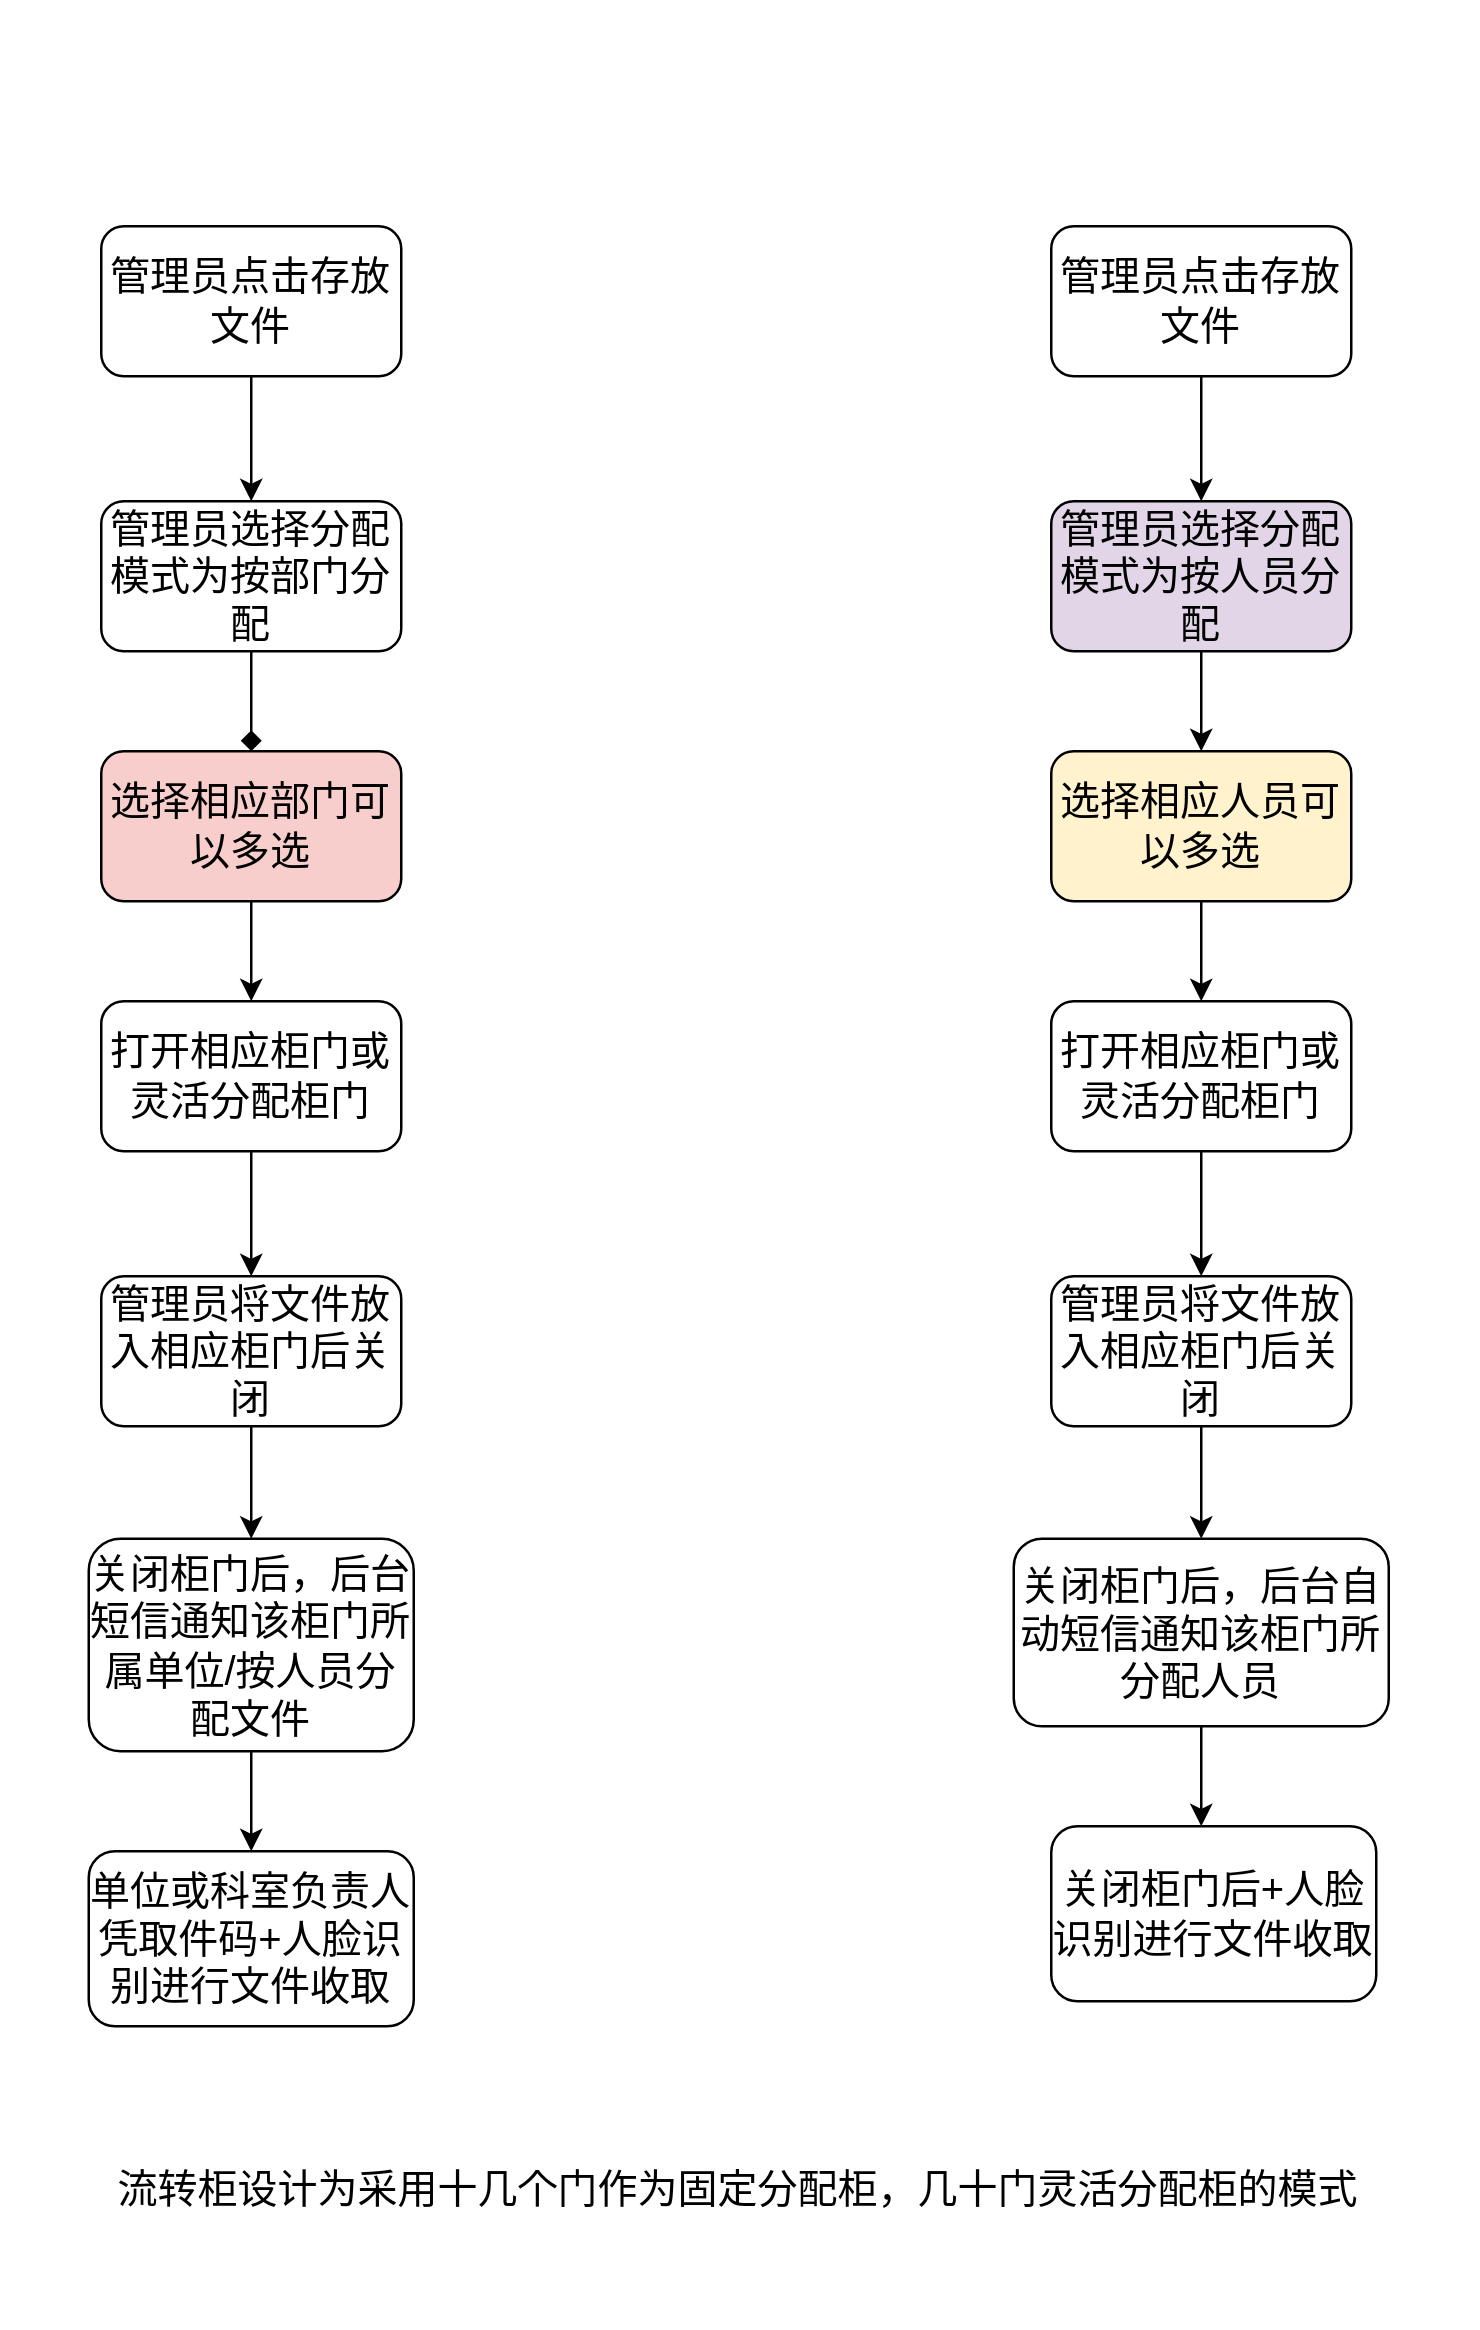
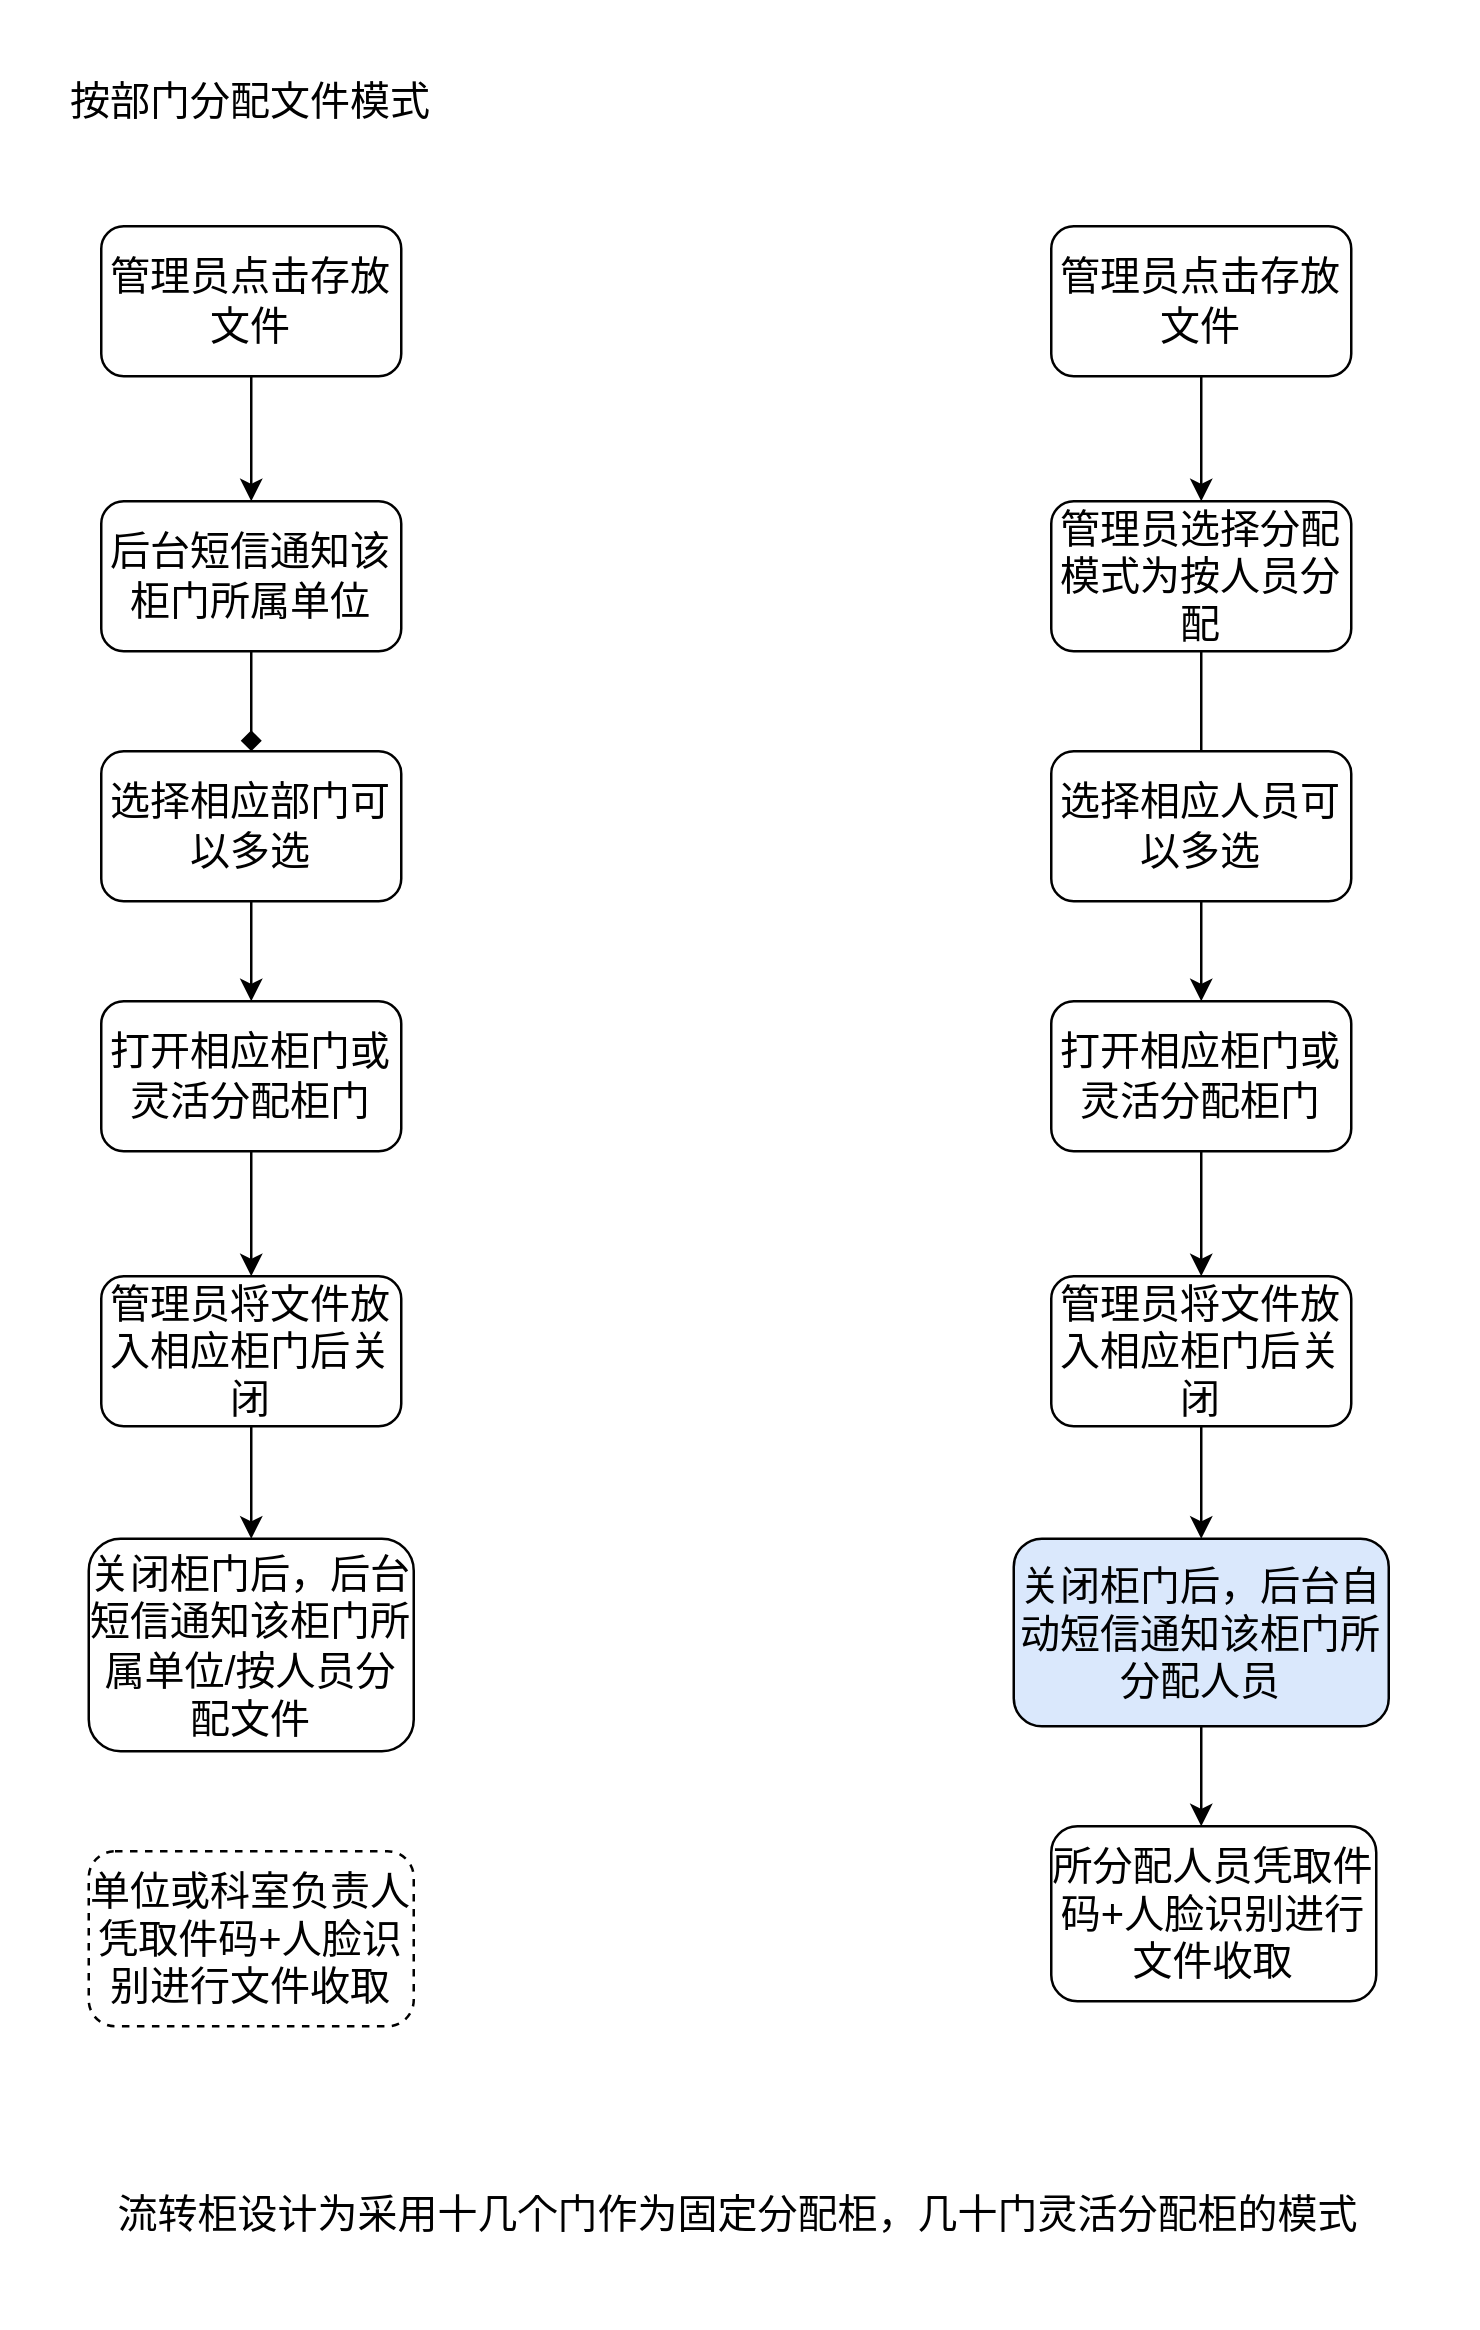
+ <mxCell id="12" value="按部门分配文件模式" style="text;strokeColor=none;align=center;fillColor=none;html=1;verticalAlign=middle;whiteSpace=wrap;rounded=0;fontSize=16;" vertex="1" parent="1"><mxGeometry x="20" y="20" width="160" height="40" as="geometry" /></mxCell>
- <mxCell id="14" value="管理员选择分配模式为按部门分配" style="rounded=1;whiteSpace=wrap;html=1;fontSize=16;" vertex="1" parent="1"><mxGeometry x="40" y="200" width="120" height="60" as="geometry" /></mxCell>
+ <mxCell id="14" value="后台短信通知该柜门所属单位" style="rounded=1;whiteSpace=wrap;html=1;fontSize=16;" vertex="1" parent="1"><mxGeometry x="40" y="200" width="120" height="60" as="geometry" /></mxCell>
- <mxCell id="27" value="管理员选择分配模式为按人员分配" style="rounded=1;whiteSpace=wrap;html=1;fontSize=16;fillColor=#e1d5e7;" vertex="1" parent="1"><mxGeometry x="420" y="200" width="120" height="60" as="geometry" /></mxCell>
+ <mxCell id="27" value="管理员选择分配模式为按人员分配" style="rounded=1;whiteSpace=wrap;html=1;fontSize=16;" vertex="1" parent="1"><mxGeometry x="420" y="200" width="120" height="60" as="geometry" /></mxCell>
- <mxCell id="26" value="" style="edgeStyle=orthogonalEdgeStyle;rounded=0;orthogonalLoop=1;jettySize=auto;html=1;fontSize=16;" edge="1" parent="1" source="27" target="19"><mxGeometry relative="1" as="geometry" /></mxCell>
+ <mxCell id="26" value="" style="edgeStyle=orthogonalEdgeStyle;rounded=0;orthogonalLoop=1;jettySize=auto;html=1;fontSize=16;endArrow=none;" edge="1" parent="1" source="27" target="19"><mxGeometry relative="1" as="geometry" /></mxCell>
- <mxCell id="5" value="选择相应部门可以多选" style="rounded=1;whiteSpace=wrap;html=1;fontSize=16;fillColor=#f8cecc;" vertex="1" parent="1"><mxGeometry x="40" y="300" width="120" height="60" as="geometry" /></mxCell>
+ <mxCell id="5" value="选择相应部门可以多选" style="rounded=1;whiteSpace=wrap;html=1;fontSize=16;" vertex="1" parent="1"><mxGeometry x="40" y="300" width="120" height="60" as="geometry" /></mxCell>
- <mxCell id="19" value="选择相应人员可以多选" style="rounded=1;whiteSpace=wrap;html=1;fontSize=16;fillColor=#fff2cc;" vertex="1" parent="1"><mxGeometry x="420" y="300" width="120" height="60" as="geometry" /></mxCell>
+ <mxCell id="19" value="选择相应人员可以多选" style="rounded=1;whiteSpace=wrap;html=1;fontSize=16;" vertex="1" parent="1"><mxGeometry x="420" y="300" width="120" height="60" as="geometry" /></mxCell>
- <mxCell id="25" value="关闭柜门后，后台自动短信通知该柜门所分配人员" style="rounded=1;whiteSpace=wrap;html=1;fontSize=16;" vertex="1" parent="1"><mxGeometry x="405" y="615" width="150" height="75" as="geometry" /></mxCell>
+ <mxCell id="25" value="关闭柜门后，后台自动短信通知该柜门所分配人员" style="rounded=1;whiteSpace=wrap;html=1;fontSize=16;fillColor=#dae8fc;" vertex="1" parent="1"><mxGeometry x="405" y="615" width="150" height="75" as="geometry" /></mxCell>
- <mxCell id="10" value="" style="edgeStyle=orthogonalEdgeStyle;rounded=0;orthogonalLoop=1;jettySize=auto;html=1;fontSize=16;" edge="1" parent="1" source="11" target="15"><mxGeometry relative="1" as="geometry" /></mxCell>
- <mxCell id="28" value="关闭柜门后+人脸识别进行文件收取" style="rounded=1;whiteSpace=wrap;html=1;fontSize=16;" vertex="1" parent="1"><mxGeometry x="420" y="730" width="130" height="70" as="geometry" /></mxCell>
+ <mxCell id="28" value="所分配人员凭取件码+人脸识别进行文件收取" style="rounded=1;whiteSpace=wrap;html=1;fontSize=16;" vertex="1" parent="1"><mxGeometry x="420" y="730" width="130" height="70" as="geometry" /></mxCell>
- <mxCell id="15" value="单位或科室负责人凭取件码+人脸识别进行文件收取" style="rounded=1;whiteSpace=wrap;html=1;fontSize=16;" vertex="1" parent="1"><mxGeometry x="35" y="740" width="130" height="70" as="geometry" /></mxCell>
+ <mxCell id="15" value="单位或科室负责人凭取件码+人脸识别进行文件收取" style="rounded=1;whiteSpace=wrap;html=1;fontSize=16;dashed=1;" vertex="1" parent="1"><mxGeometry x="35" y="740" width="130" height="70" as="geometry" /></mxCell>
- <mxCell id="29" value="流转柜设计为采用十几个门作为固定分配柜，几十门灵活分配柜的模式" style="text;strokeColor=none;align=center;fillColor=none;html=1;verticalAlign=middle;whiteSpace=wrap;rounded=0;fontSize=16;" vertex="1" parent="1"><mxGeometry x="20" y="840" width="550" height="70" as="geometry" /></mxCell>
+ <mxCell id="29" value="流转柜设计为采用十几个门作为固定分配柜，几十门灵活分配柜的模式" style="text;strokeColor=none;align=center;fillColor=none;html=1;verticalAlign=middle;whiteSpace=wrap;rounded=0;fontSize=16;" vertex="1" parent="1"><mxGeometry x="20" y="850" width="550" height="70" as="geometry" /></mxCell>
